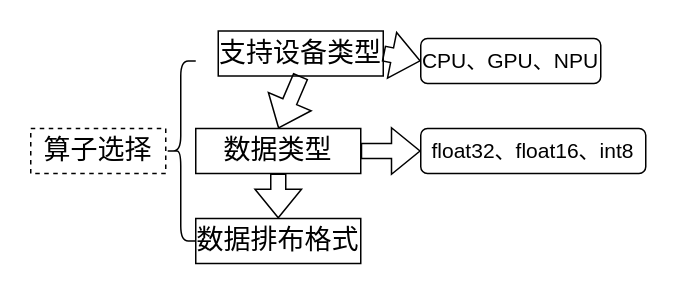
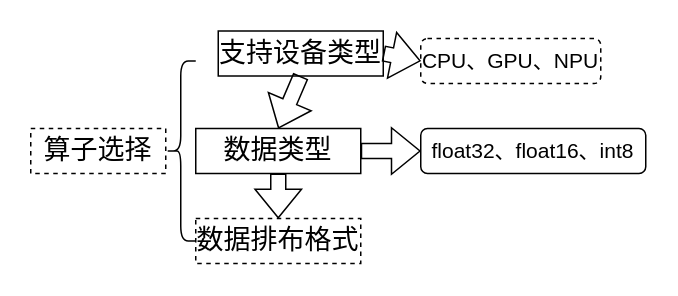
- <mxCell id="5" value="&lt;font style=&quot;font-size: 14px;&quot;&gt;CPU、GPU、NPU&lt;/font&gt;" style="rounded=1;whiteSpace=wrap;html=1;" vertex="1" parent="1"><mxGeometry x="280" y="25" width="120" height="30" as="geometry" /></mxCell>
+ <mxCell id="5" value="&lt;font style=&quot;font-size: 14px;&quot;&gt;CPU、GPU、NPU&lt;/font&gt;" style="rounded=1;whiteSpace=wrap;html=1;dashed=1;" vertex="1" parent="1"><mxGeometry x="280" y="25" width="120" height="30" as="geometry" /></mxCell>
- <mxCell id="10" value="&lt;font style=&quot;font-size: 18px;&quot;&gt;数据排布格式&lt;/font&gt;" style="rounded=0;whiteSpace=wrap;html=1;" vertex="1" parent="1"><mxGeometry x="130" y="145" width="110" height="30" as="geometry" /></mxCell>
+ <mxCell id="10" value="&lt;font style=&quot;font-size: 18px;&quot;&gt;数据排布格式&lt;/font&gt;" style="rounded=0;whiteSpace=wrap;html=1;dashed=1;" vertex="1" parent="1"><mxGeometry x="130" y="145" width="110" height="30" as="geometry" /></mxCell>
